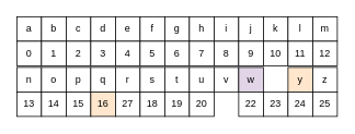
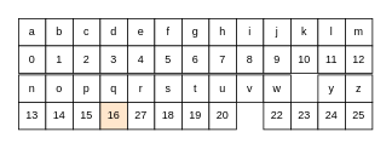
- <mxCell id="35" value="w" style="rounded=0;whiteSpace=wrap;html=1;fillColor=#e1d5e7;" vertex="1" parent="1"><mxGeometry x="290" y="82" width="30" height="30" as="geometry" /></mxCell>
+ <mxCell id="35" value="w" style="rounded=0;whiteSpace=wrap;html=1;" vertex="1" parent="1"><mxGeometry x="290" y="82" width="30" height="30" as="geometry" /></mxCell>
- <mxCell id="48" value="y" style="rounded=0;whiteSpace=wrap;html=1;fillColor=#ffe6cc;" vertex="1" parent="1"><mxGeometry x="350" y="82" width="30" height="30" as="geometry" /></mxCell>
+ <mxCell id="48" value="y" style="rounded=0;whiteSpace=wrap;html=1;" vertex="1" parent="1"><mxGeometry x="350" y="82" width="30" height="30" as="geometry" /></mxCell>
